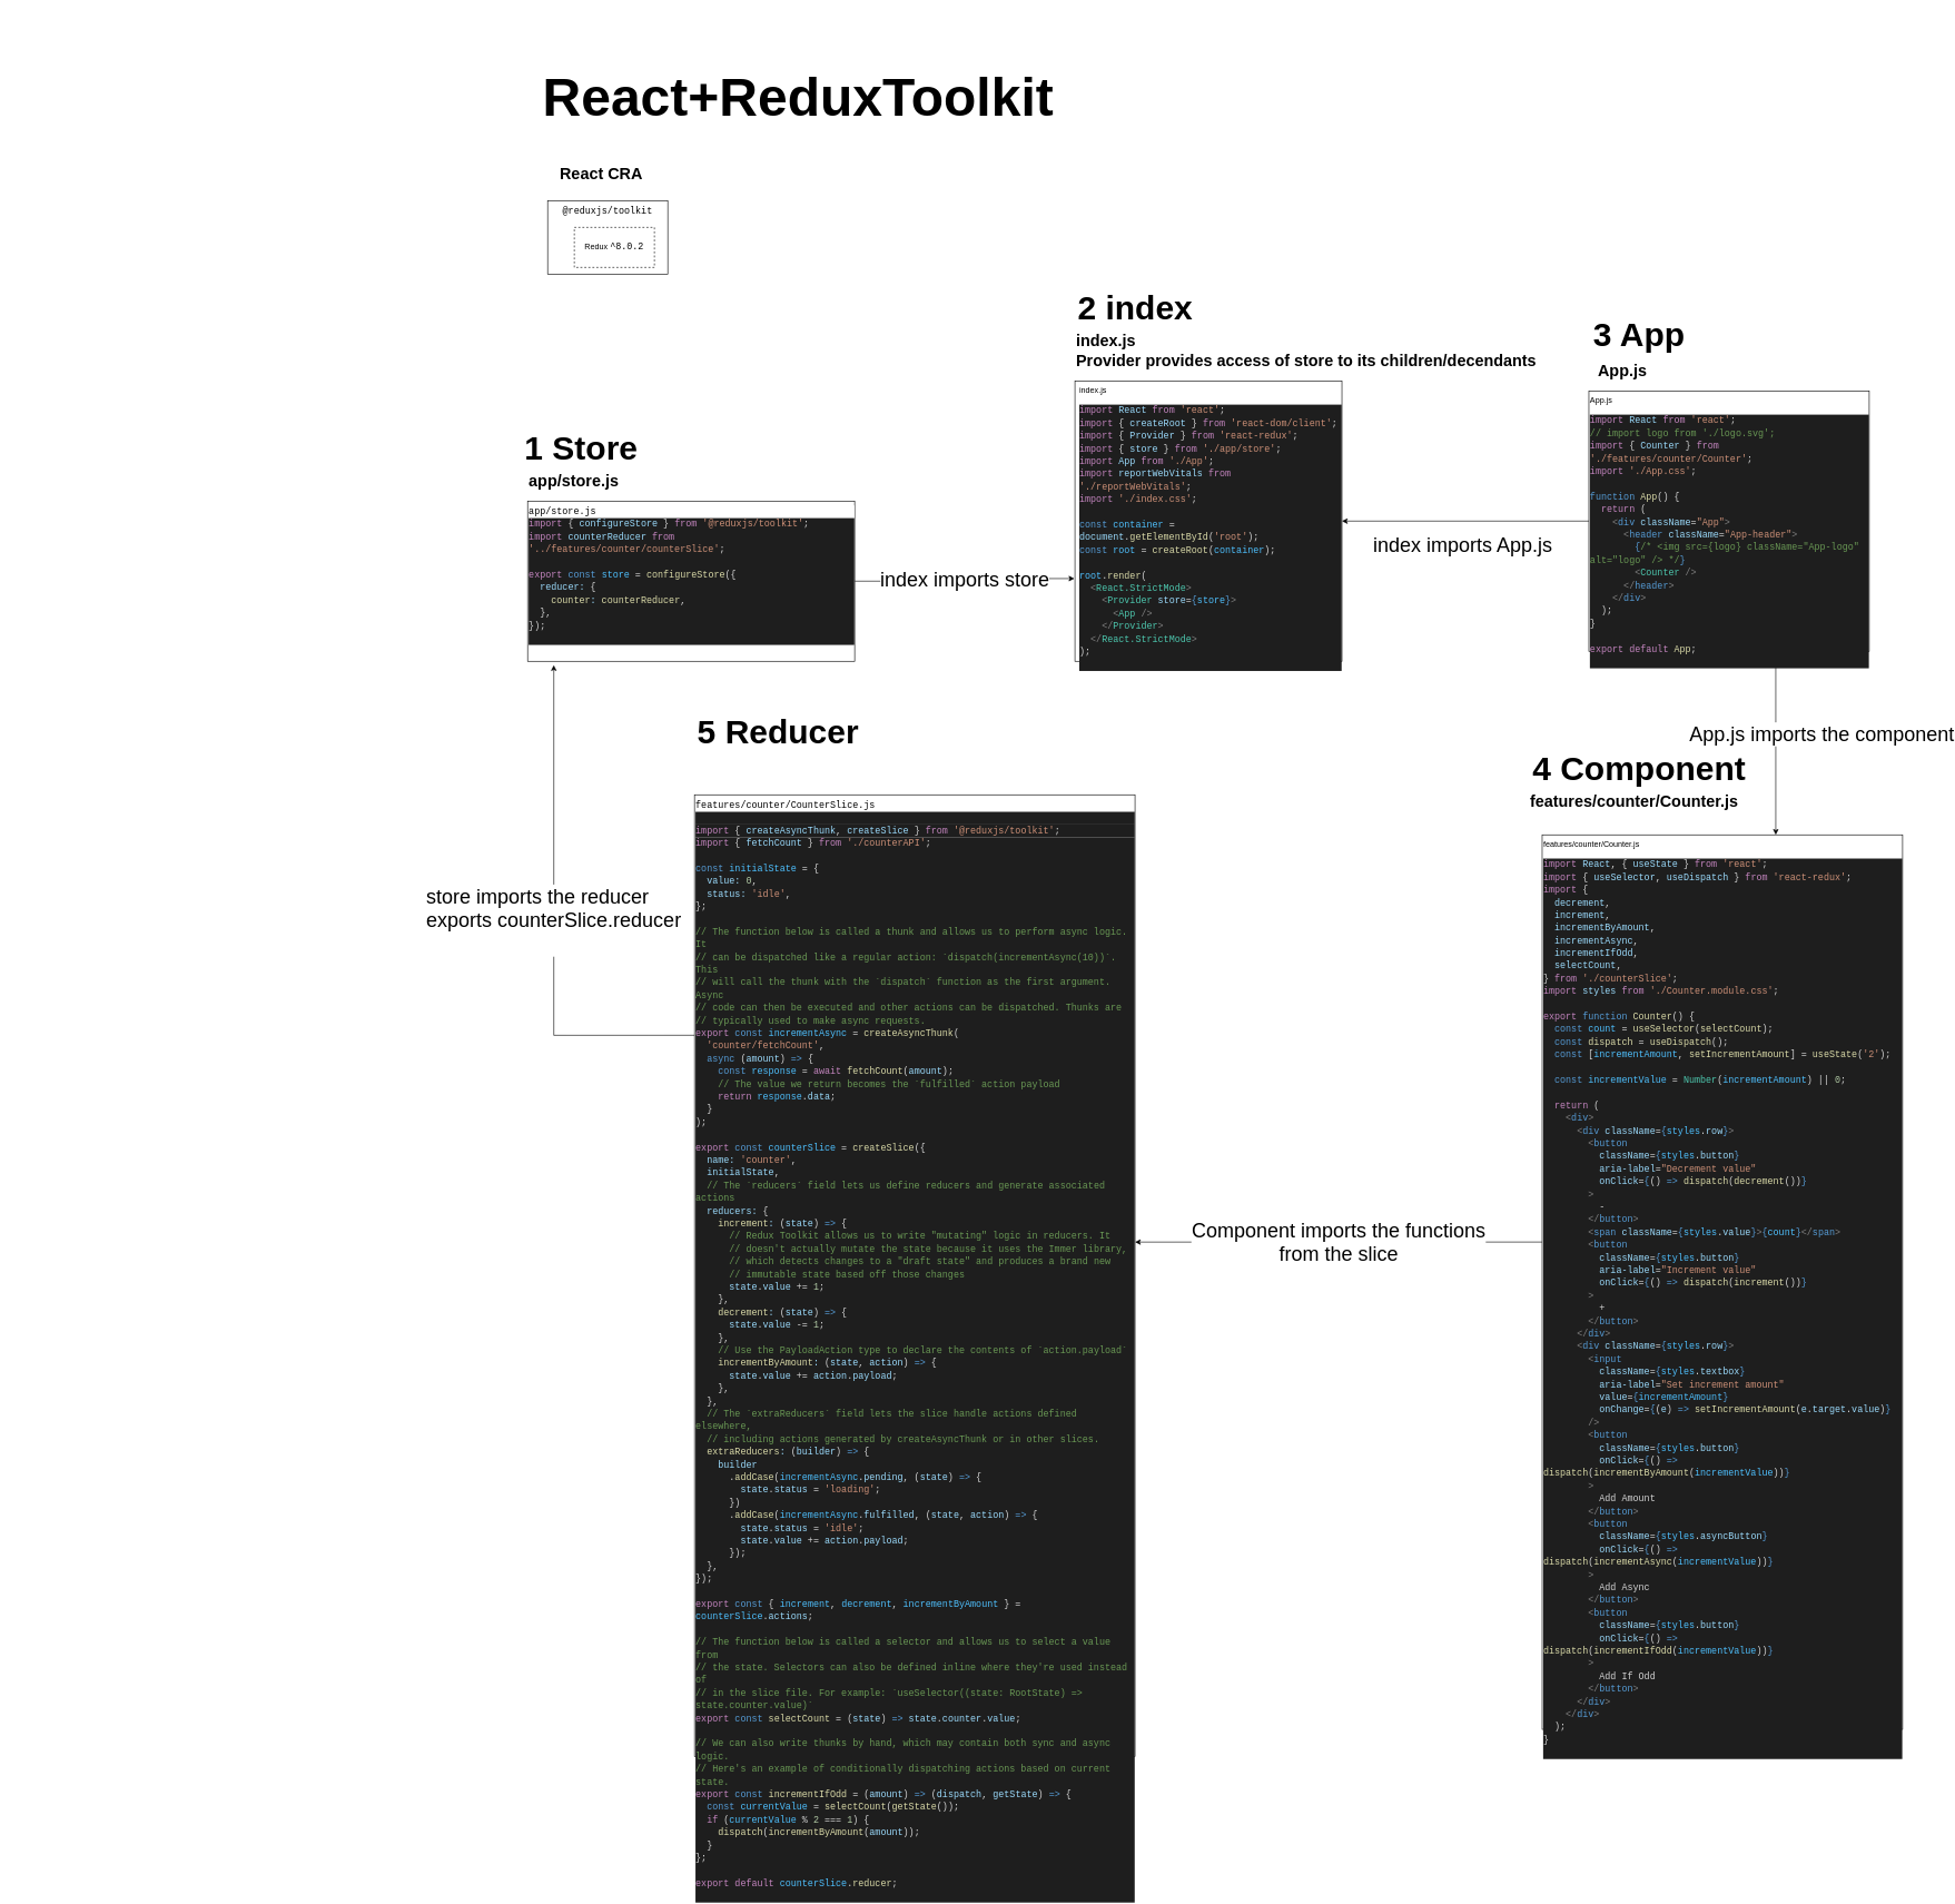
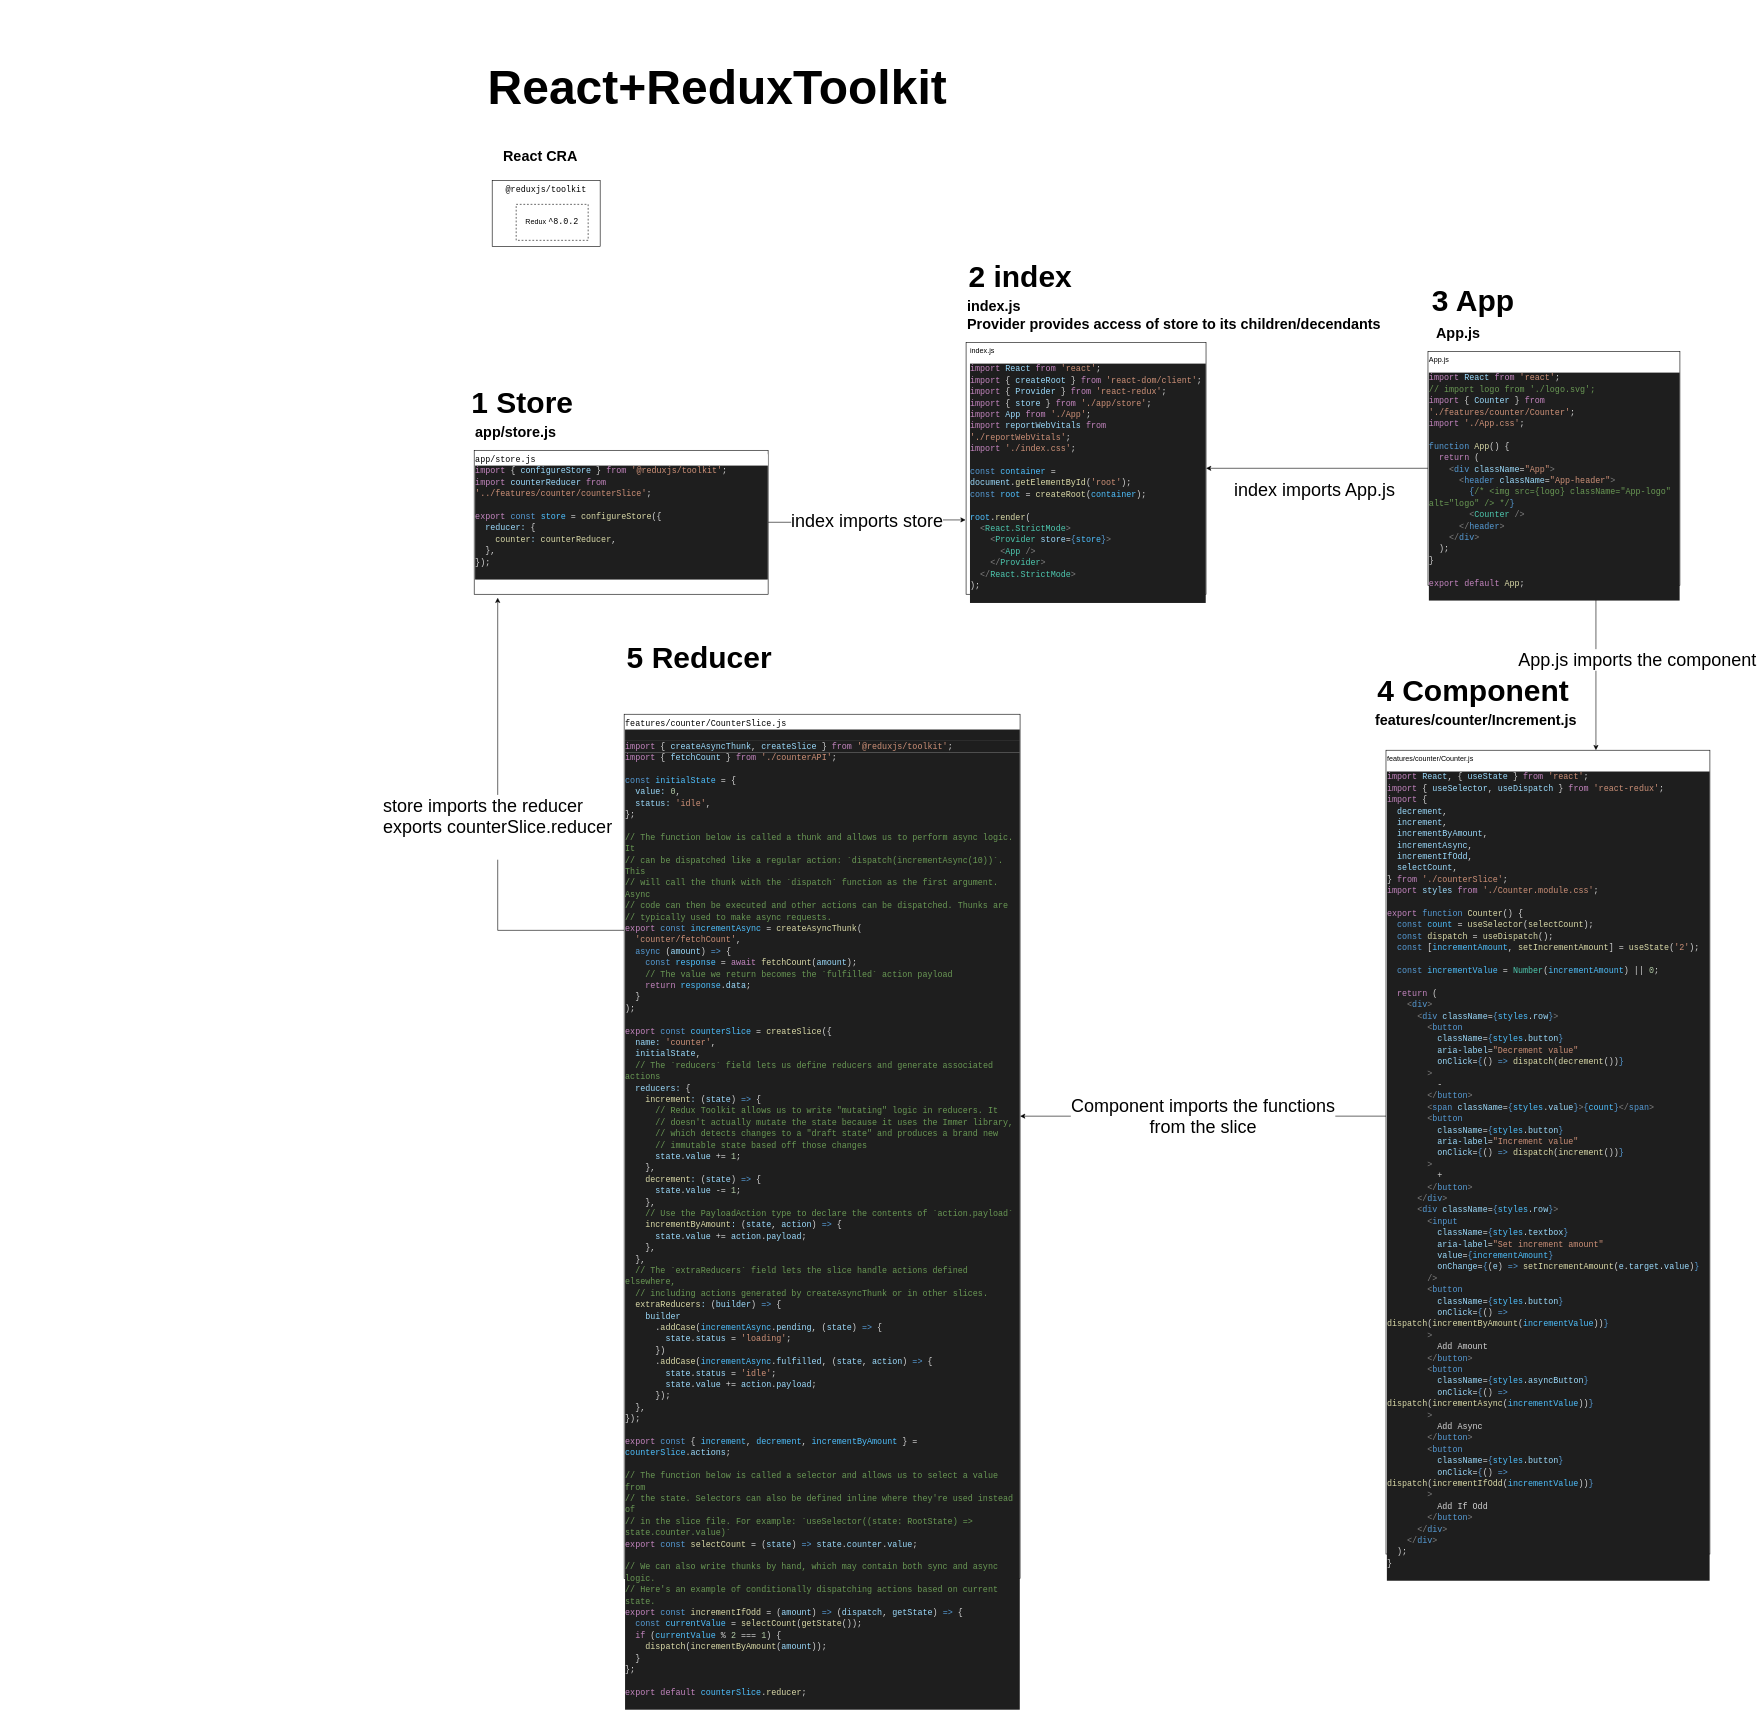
- <mxCell id="12" value="features/counter/Counter.js" style="text;strokeColor=none;fillColor=none;html=1;fontSize=24;fontStyle=1;verticalAlign=middle;align=left;labelBackgroundColor=#FFFFFF;fontColor=#000000;" parent="1" vertex="1"><mxGeometry x="2290" y="1180" width="510" height="40" as="geometry" /></mxCell>
+ <mxCell id="12" value="features/counter/Increment.js" style="text;strokeColor=none;fillColor=none;html=1;fontSize=24;fontStyle=1;verticalAlign=middle;align=left;labelBackgroundColor=#FFFFFF;fontColor=#000000;" parent="1" vertex="1"><mxGeometry x="2290" y="1180" width="510" height="40" as="geometry" /></mxCell>
